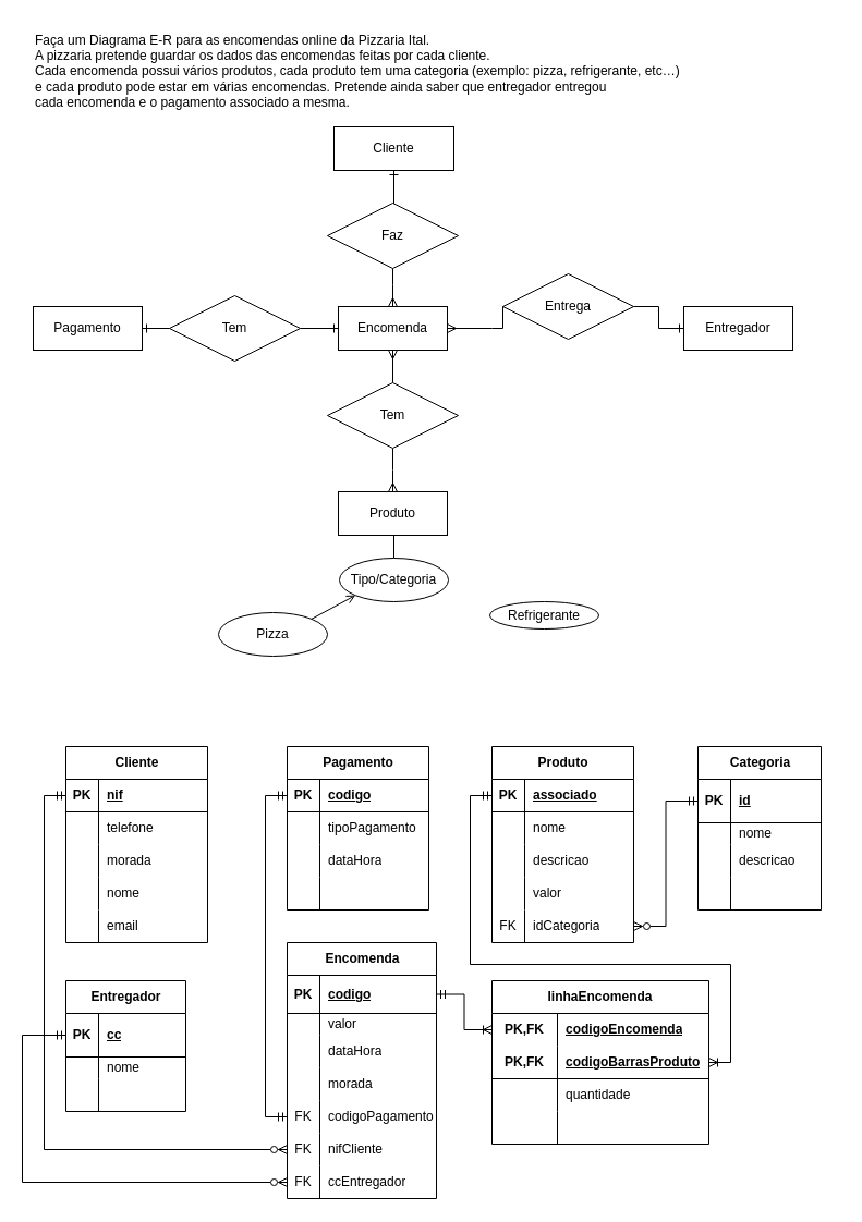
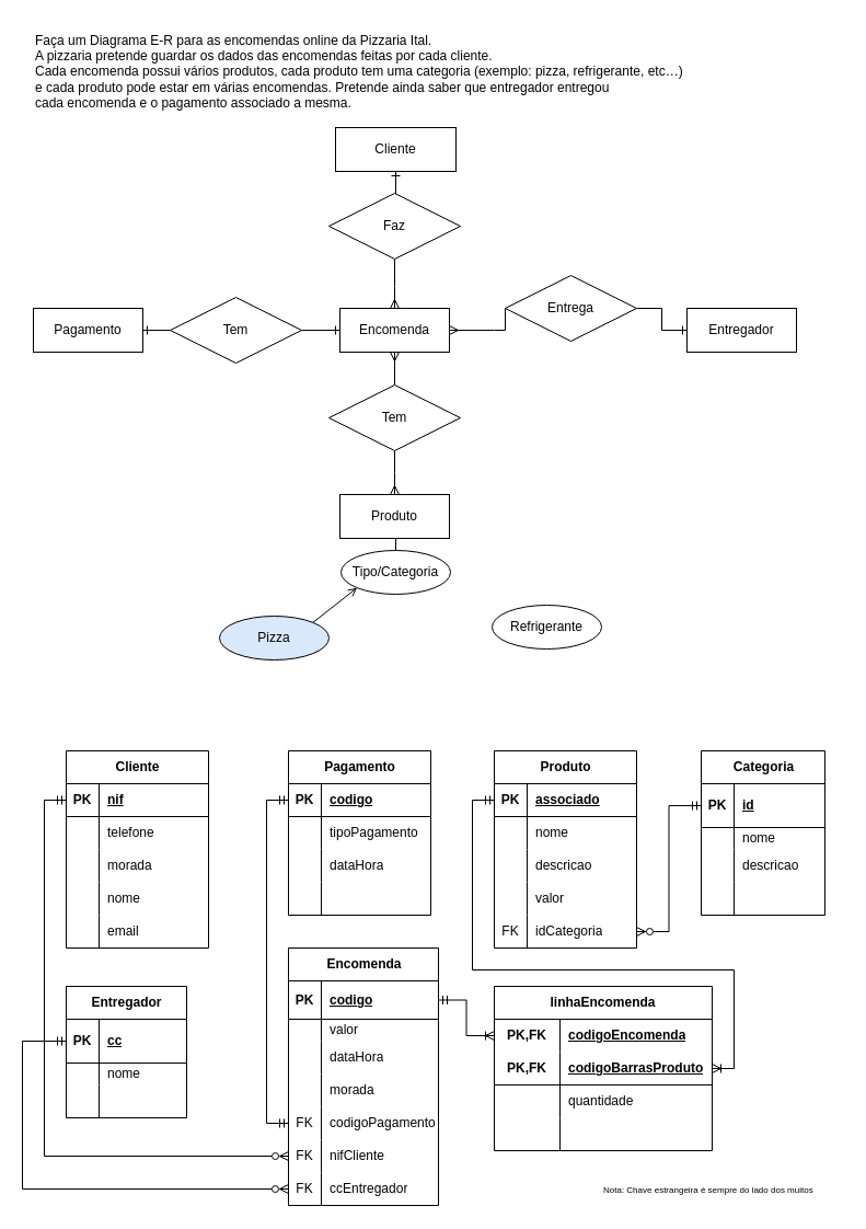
- <mxCell id="6" value="Faz" style="shape=rhombus;perimeter=rhombusPerimeter;whiteSpace=wrap;html=1;align=center;" vertex="1" parent="1"><mxGeometry x="300" y="186" width="120" height="60" as="geometry" /></mxCell>
+ <mxCell id="6" value="Faz" style="shape=rhombus;perimeter=rhombusPerimeter;whiteSpace=wrap;html=1;align=center;" vertex="1" parent="1"><mxGeometry x="300" y="176" width="120" height="60" as="geometry" /></mxCell>
- <mxCell id="11" value="Tipo/Categoria" style="ellipse;whiteSpace=wrap;html=1;align=center;" vertex="1" parent="1"><mxGeometry x="311" y="512" width="100" height="40" as="geometry" /></mxCell>
+ <mxCell id="11" value="Tipo/Categoria" style="ellipse;whiteSpace=wrap;html=1;align=center;" vertex="1" parent="1"><mxGeometry x="311" y="502" width="100" height="40" as="geometry" /></mxCell>
- <mxCell id="12" value="Refrigerante" style="ellipse;whiteSpace=wrap;html=1;align=center;" vertex="1" parent="1"><mxGeometry x="449" y="552" width="100" height="25" as="geometry" /></mxCell>
+ <mxCell id="12" value="Refrigerante" style="ellipse;whiteSpace=wrap;html=1;align=center;" vertex="1" parent="1"><mxGeometry x="449" y="552" width="100" height="40" as="geometry" /></mxCell>
- <mxCell id="23" value="Pizza" style="ellipse;whiteSpace=wrap;html=1;align=center;" vertex="1" parent="1"><mxGeometry x="200" y="562" width="100" height="40" as="geometry" /></mxCell>
+ <mxCell id="23" value="Pizza" style="ellipse;whiteSpace=wrap;html=1;align=center;fillColor=#dae8fc;" vertex="1" parent="1"><mxGeometry x="200" y="562" width="100" height="40" as="geometry" /></mxCell>
+ <mxCell id="115" value="&lt;font style=&quot;font-size: 8px;&quot;&gt;Nota: Chave estrangeira é sempre do lado dos muitos&lt;/font&gt;" style="text;html=1;align=left;verticalAlign=middle;resizable=0;points=[];autosize=1;strokeColor=none;fillColor=none;" vertex="1" parent="1"><mxGeometry x="549" y="1070" width="220" height="30" as="geometry" /></mxCell>
